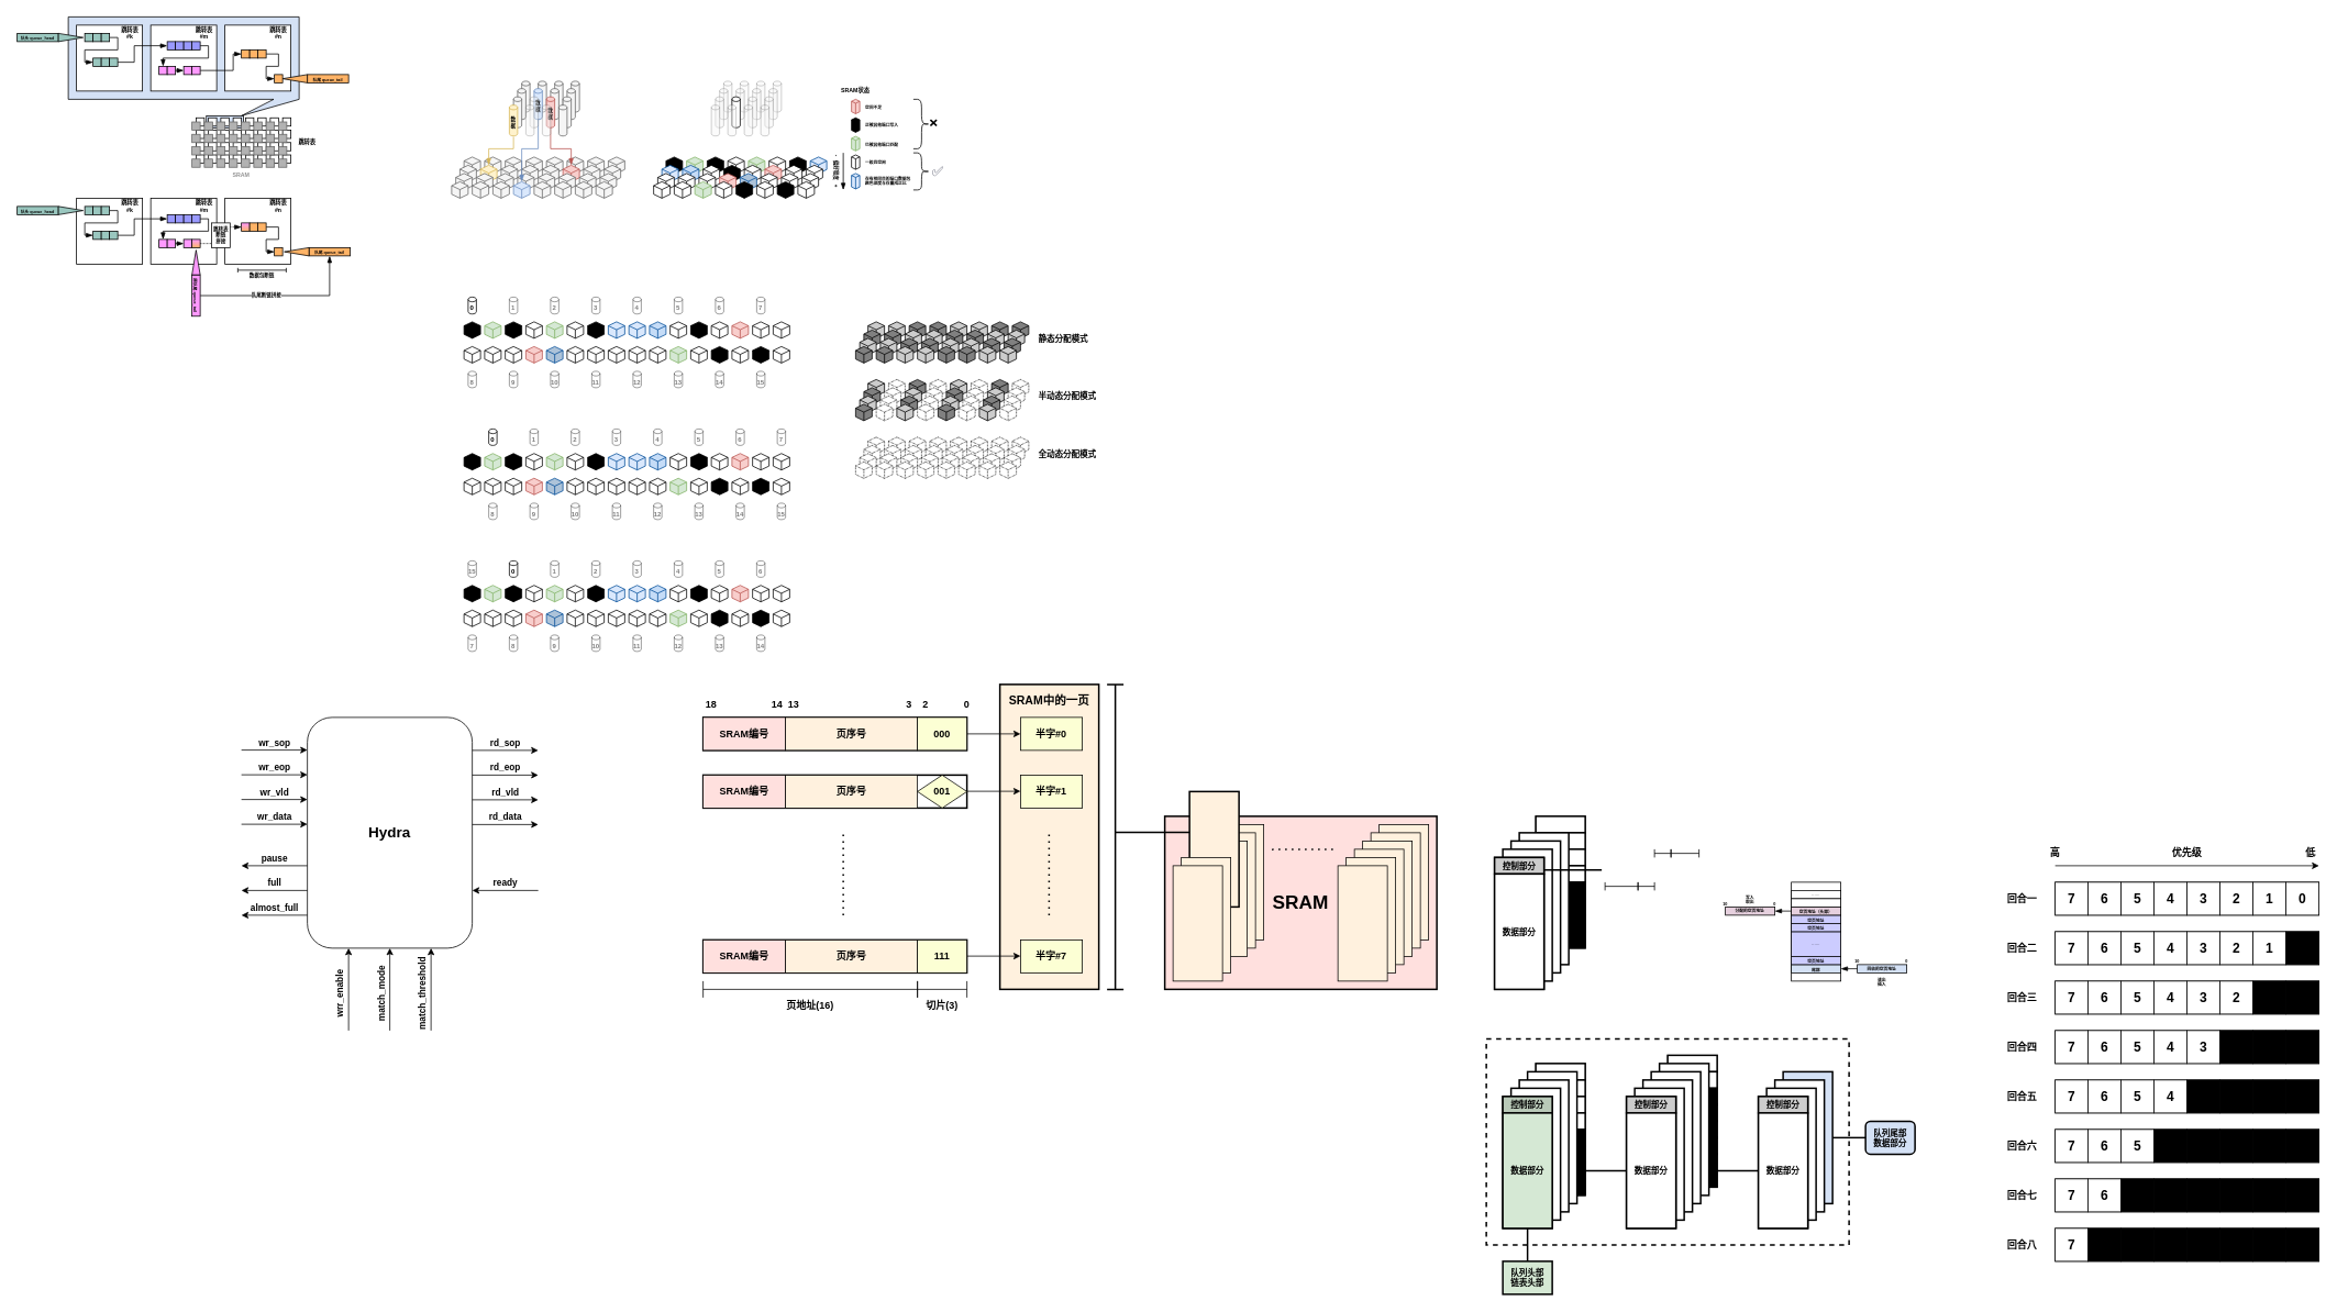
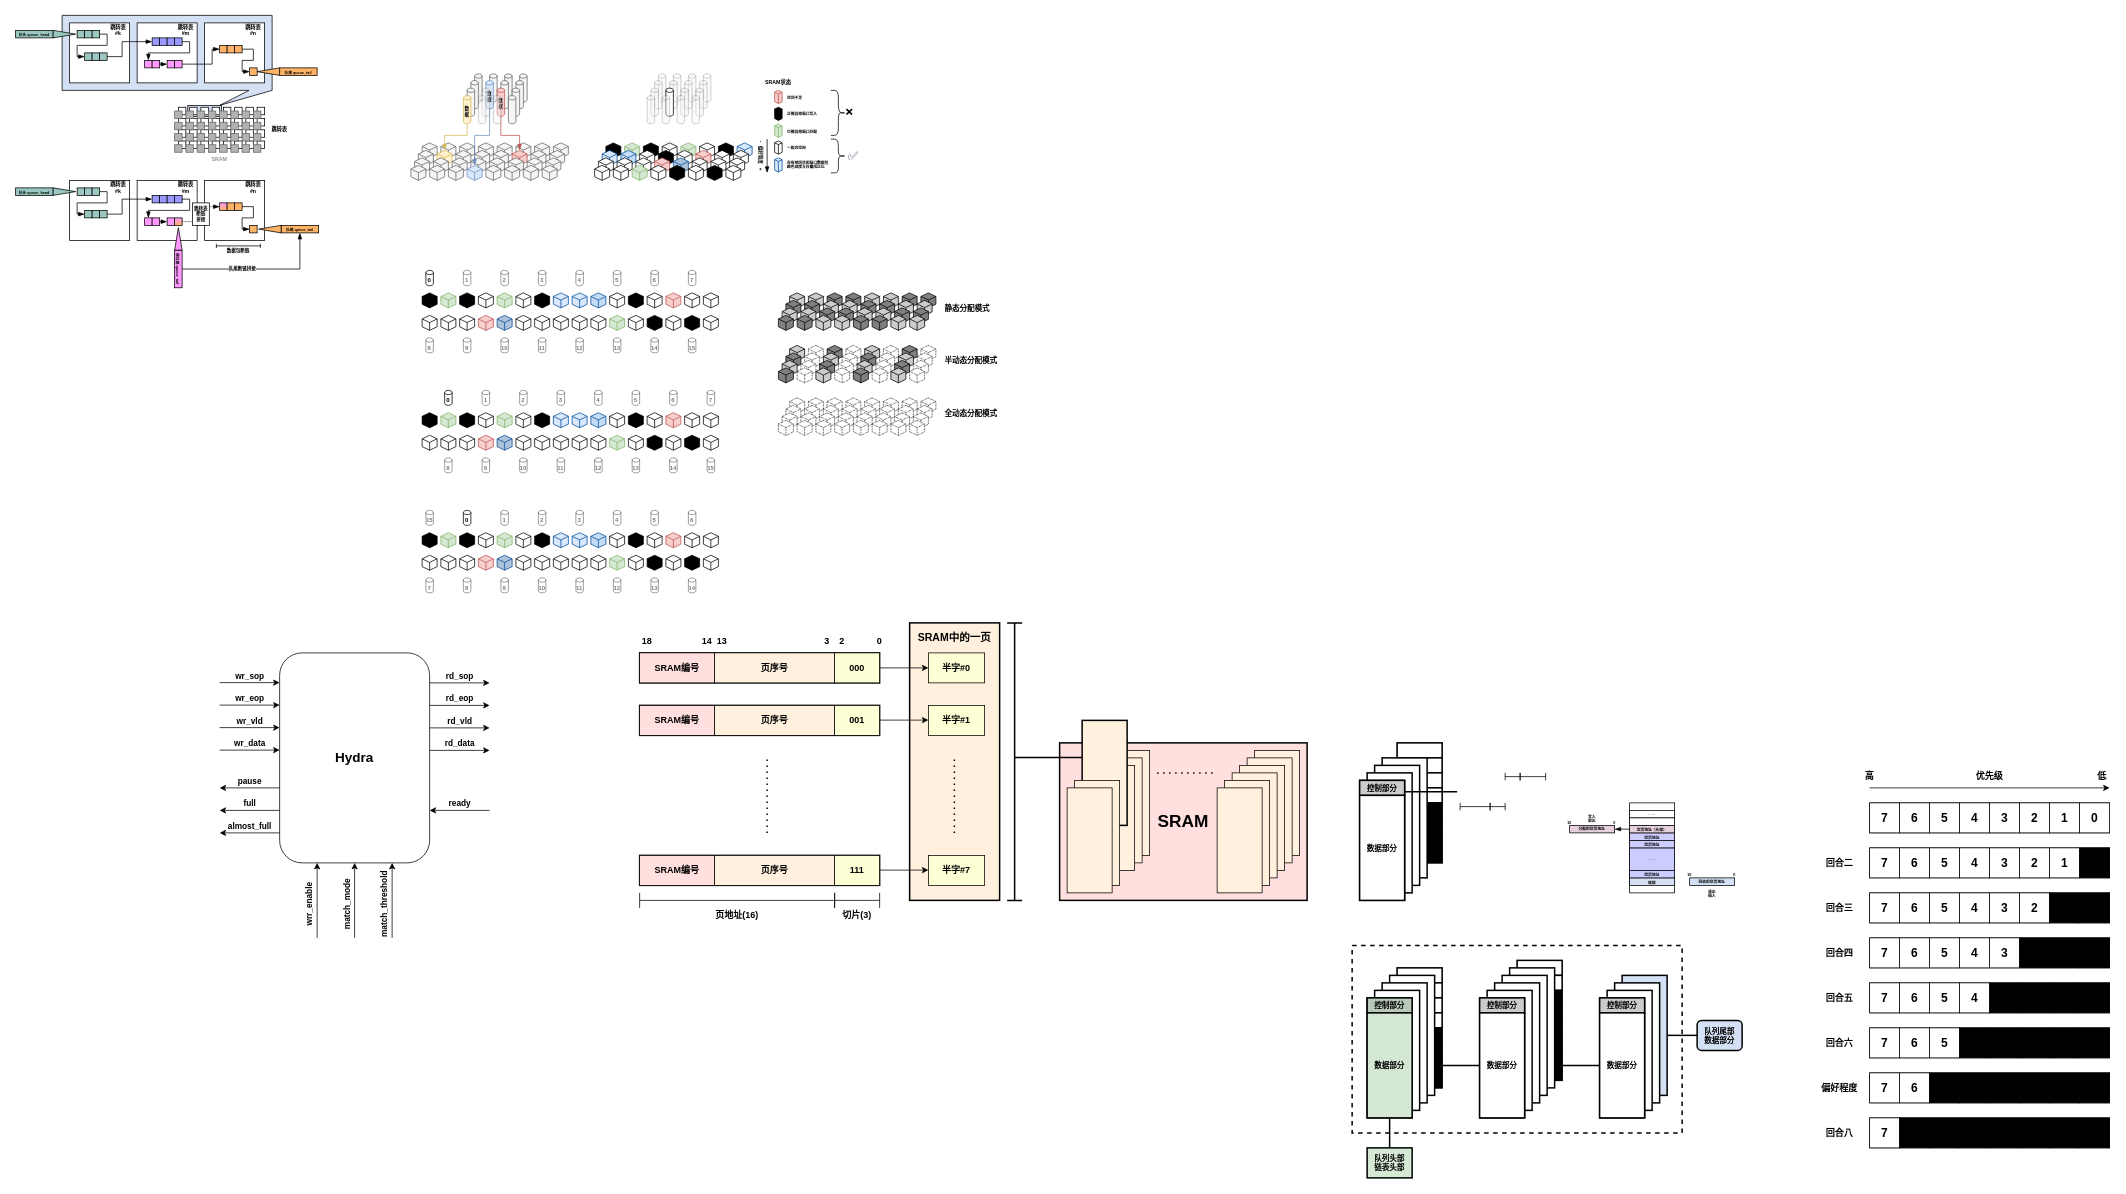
- <mxCell id="558" value="001" style="rhombus;whiteSpace=wrap;html=1;fontStyle=1;fillColor=#FCFFD4;" parent="516" vertex="1"><mxGeometry x="260" y="110" width="60" height="40" as="geometry" /></mxCell>
+ <mxCell id="558" value="001" style="rounded=0;whiteSpace=wrap;html=1;fontStyle=1;fillColor=#FCFFD4;" parent="516" vertex="1"><mxGeometry x="260" y="110" width="60" height="40" as="geometry" /></mxCell>
- <mxCell id="736" value="回合一" style="rounded=0;whiteSpace=wrap;html=1;fontSize=12;fontStyle=1;fillColor=none;strokeColor=none;" parent="651" vertex="1"><mxGeometry y="50" width="80" height="40" as="geometry" /></mxCell>
- <mxCell id="594" value="" style="endArrow=blockThin;html=1;rounded=0;exitX=0;exitY=0.5;exitDx=0;exitDy=0;entryX=1;entryY=0.5;entryDx=0;entryDy=0;endFill=1;" parent="585" source="593" target="591" edge="1"><mxGeometry x="-0.003" y="-3" width="50" height="50" relative="1" as="geometry"><mxPoint x="125" y="120" as="sourcePoint" /><mxPoint x="175" y="70" as="targetPoint" /><mxPoint as="offset" /></mxGeometry></mxCell>
- <mxCell id="743" value="回合七" style="rounded=0;whiteSpace=wrap;html=1;fontSize=12;fontStyle=1;fillColor=none;strokeColor=none;" parent="651" vertex="1"><mxGeometry y="410" width="80" height="40" as="geometry" /></mxCell>
+ <mxCell id="743" value="偏好程度" style="rounded=0;whiteSpace=wrap;html=1;fontSize=12;fontStyle=1;fillColor=none;strokeColor=none;" parent="651" vertex="1"><mxGeometry y="410" width="80" height="40" as="geometry" /></mxCell>
